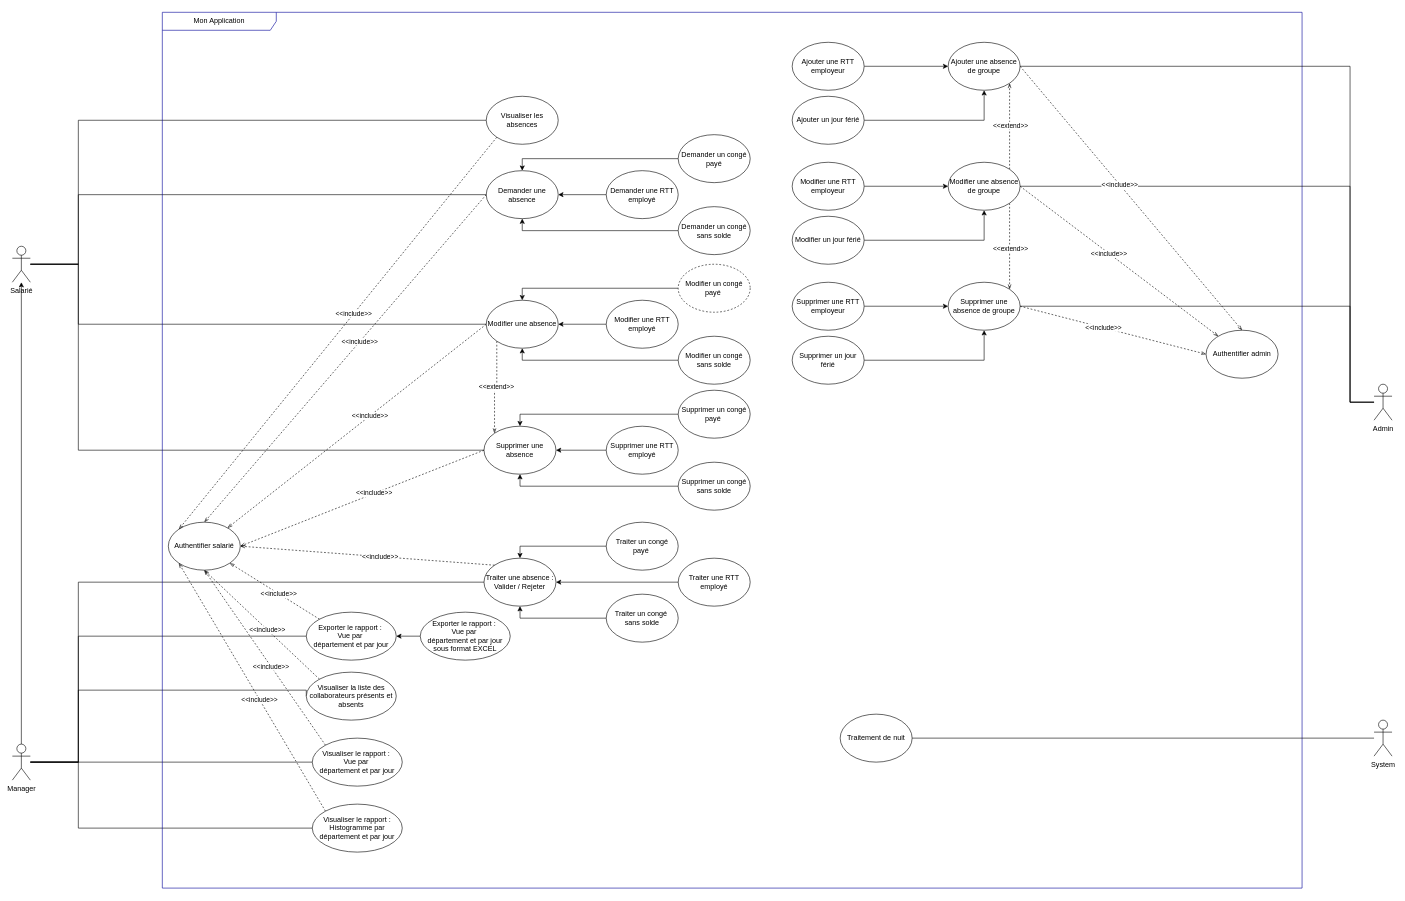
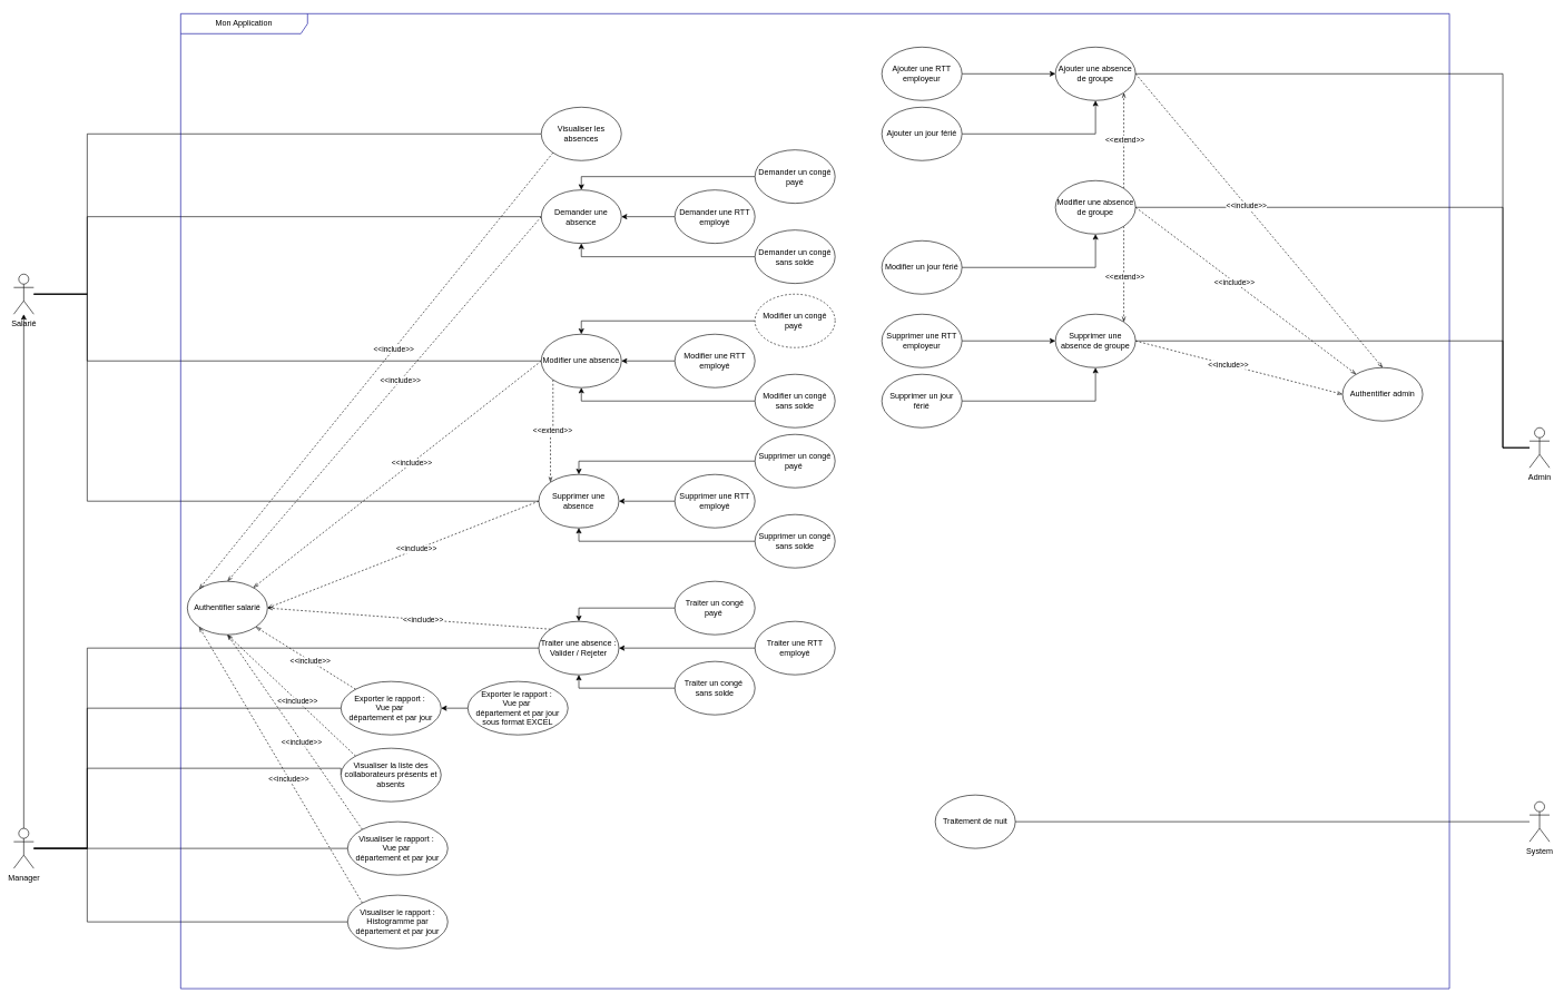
- <mxCell id="65" value="Modifier une RTT employeur" style="ellipse;whiteSpace=wrap;html=1;" parent="1" vertex="1"><mxGeometry x="1320" y="270" width="120" height="80" as="geometry" /></mxCell>
- <mxCell id="64" style="edgeStyle=orthogonalEdgeStyle;rounded=0;orthogonalLoop=1;jettySize=auto;html=1;" parent="1" source="65" target="61" edge="1"><mxGeometry relative="1" as="geometry" /></mxCell>
